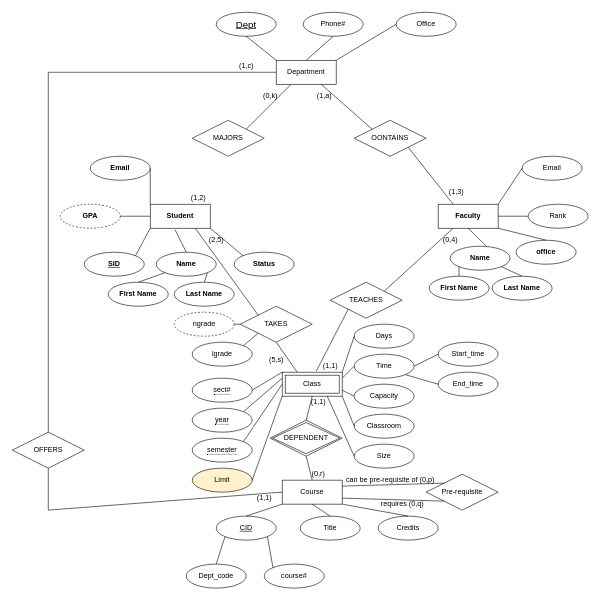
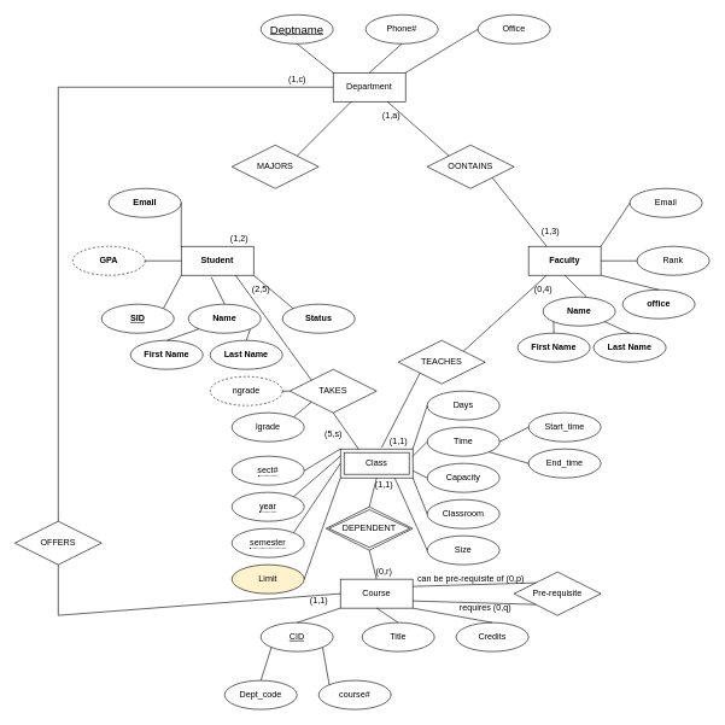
- <mxCell id="33" value="&lt;font style=&quot;font-size: 16px&quot;&gt;&lt;u&gt;Dept&lt;/u&gt;&lt;/font&gt;" style="ellipse;whiteSpace=wrap;html=1;align=center;" vertex="1" parent="1"><mxGeometry x="360" y="20" width="100" height="40" as="geometry" /></mxCell>
+ <mxCell id="33" value="&lt;font style=&quot;font-size: 16px&quot;&gt;&lt;u&gt;Deptname&lt;/u&gt;&lt;/font&gt;" style="ellipse;whiteSpace=wrap;html=1;align=center;" vertex="1" parent="1"><mxGeometry x="360" y="20" width="100" height="40" as="geometry" /></mxCell>
- <mxCell id="102" value="(0,k)" style="text;html=1;align=center;verticalAlign=middle;resizable=0;points=[];autosize=1;strokeColor=none;fillColor=none;" vertex="1" parent="1"><mxGeometry x="430" y="150" width="40" height="20" as="geometry" /></mxCell>
